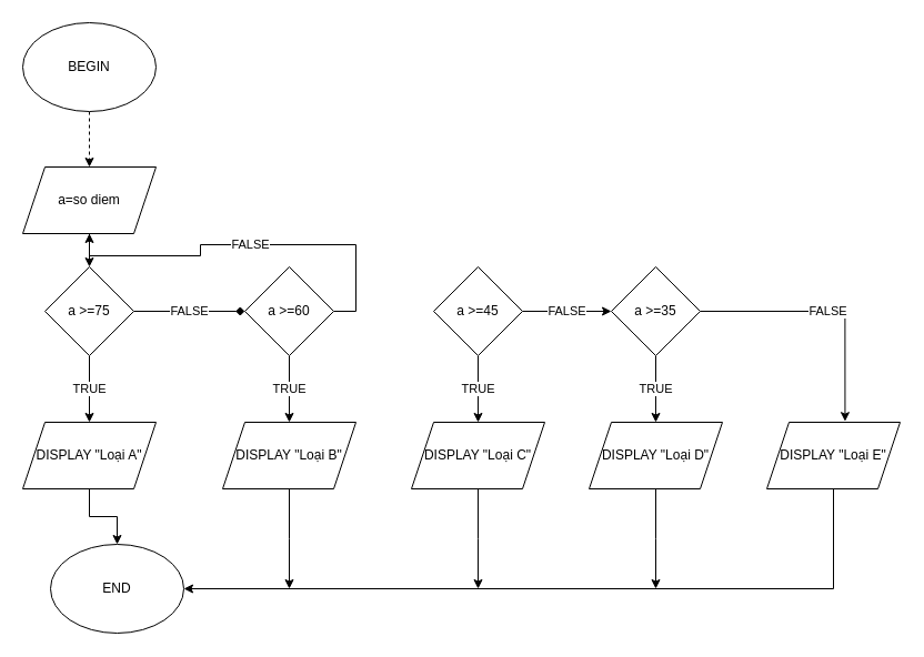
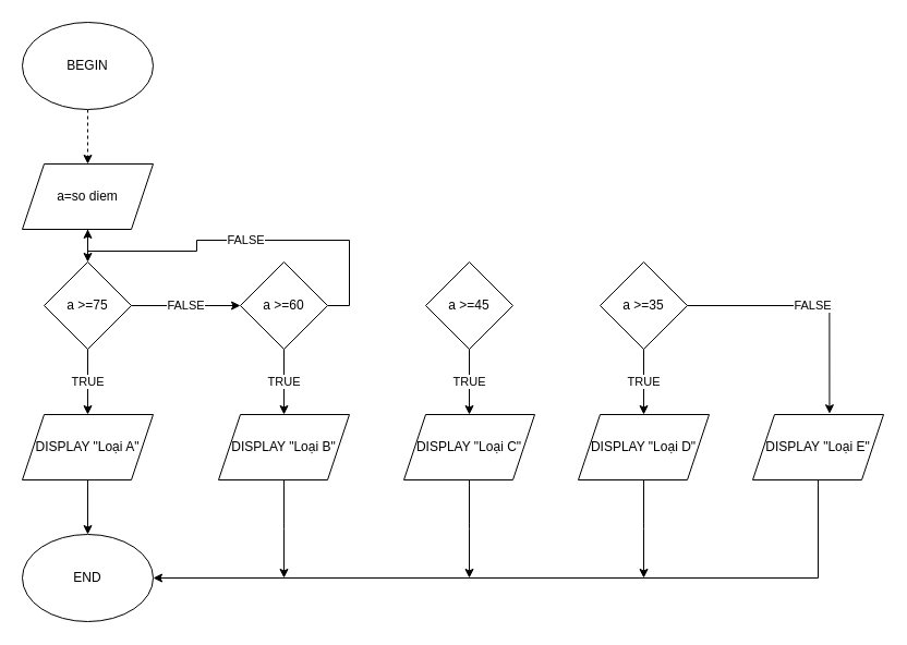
- <mxCell id="7" value="FALSE" style="edgeStyle=orthogonalEdgeStyle;rounded=0;orthogonalLoop=1;jettySize=auto;html=1;exitX=1;exitY=0.5;exitDx=0;exitDy=0;endArrow=diamond;" parent="1" source="8" target="13" edge="1"><mxGeometry relative="1" as="geometry" /></mxCell>
+ <mxCell id="7" value="FALSE" style="edgeStyle=orthogonalEdgeStyle;rounded=0;orthogonalLoop=1;jettySize=auto;html=1;exitX=1;exitY=0.5;exitDx=0;exitDy=0;" parent="1" source="8" target="13" edge="1"><mxGeometry relative="1" as="geometry" /></mxCell>
- <mxCell id="16" value="FALSE" style="edgeStyle=orthogonalEdgeStyle;rounded=0;orthogonalLoop=1;jettySize=auto;html=1;exitX=1;exitY=0.5;exitDx=0;exitDy=0;" parent="1" source="18" target="23" edge="1"><mxGeometry relative="1" as="geometry" /></mxCell>
- <mxCell id="28" value="END" style="ellipse;whiteSpace=wrap;html=1;" parent="1" vertex="1"><mxGeometry x="45" y="490" width="120" height="80" as="geometry" /></mxCell>
+ <mxCell id="28" value="END" style="ellipse;whiteSpace=wrap;html=1;" parent="1" vertex="1"><mxGeometry x="20" y="490" width="120" height="80" as="geometry" /></mxCell>
